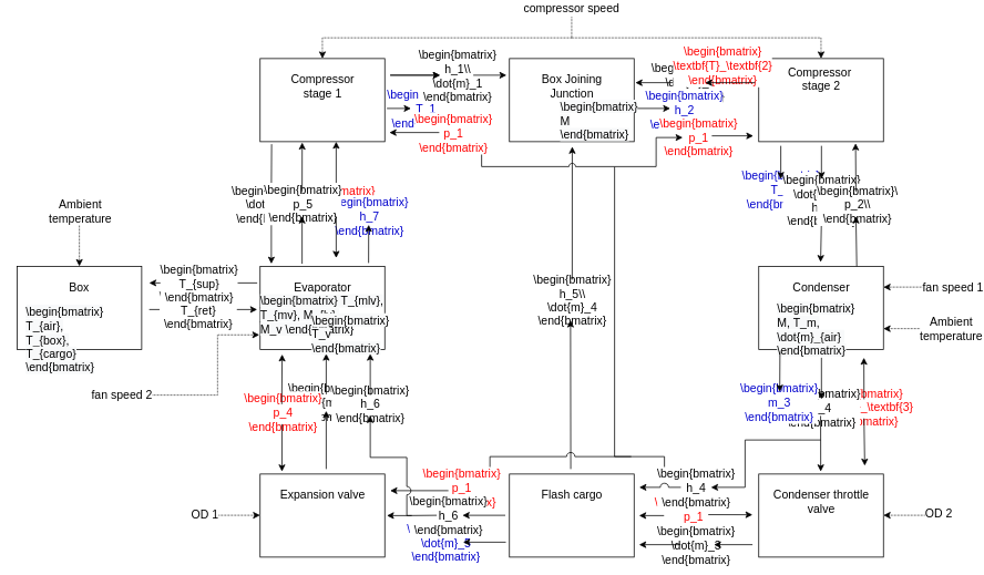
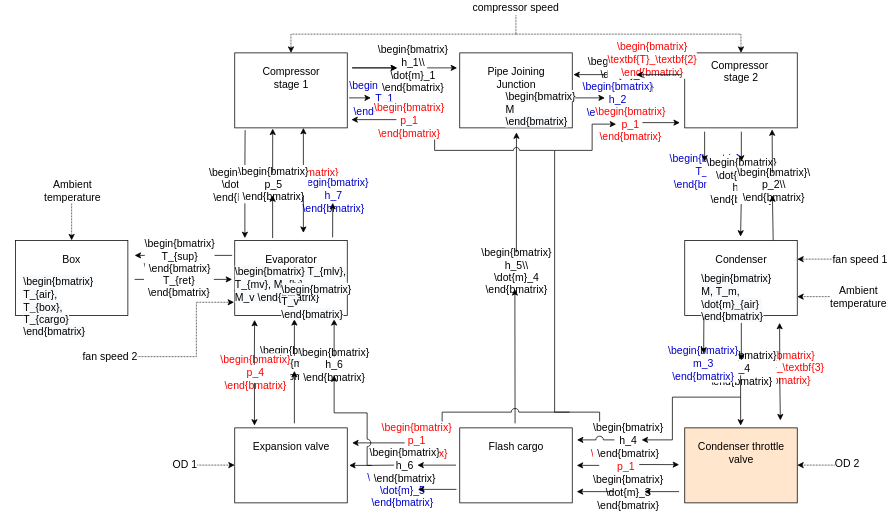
- <mxCell id="28" value="Box Joining &lt;br style=&quot;font-size: 14px&quot;&gt;Junction&lt;br style=&quot;font-size: 14px&quot;&gt;&lt;br style=&quot;font-size: 14px&quot;&gt;&lt;br style=&quot;font-size: 14px&quot;&gt;" style="rounded=0;whiteSpace=wrap;html=1;fontSize=14;" parent="1" vertex="1"><mxGeometry x="612.5" y="70" width="150.0" height="100" as="geometry" /></mxCell>
+ <mxCell id="28" value="Pipe Joining &lt;br style=&quot;font-size: 14px&quot;&gt;Junction&lt;br style=&quot;font-size: 14px&quot;&gt;&lt;br style=&quot;font-size: 14px&quot;&gt;&lt;br style=&quot;font-size: 14px&quot;&gt;" style="rounded=0;whiteSpace=wrap;html=1;fontSize=14;" parent="1" vertex="1"><mxGeometry x="612.5" y="70" width="150.0" height="100" as="geometry" /></mxCell>
- <mxCell id="13" value="Condenser throttle&lt;br style=&quot;font-size: 14px&quot;&gt;valve&lt;br style=&quot;font-size: 14px&quot;&gt;&lt;br style=&quot;font-size: 14px&quot;&gt;&lt;br style=&quot;font-size: 14px&quot;&gt;" style="rounded=0;whiteSpace=wrap;html=1;fontSize=14;" parent="1" vertex="1"><mxGeometry x="912.5" y="570" width="150.0" height="100" as="geometry" /></mxCell>
+ <mxCell id="13" value="Condenser throttle&lt;br style=&quot;font-size: 14px&quot;&gt;valve&lt;br style=&quot;font-size: 14px&quot;&gt;&lt;br style=&quot;font-size: 14px&quot;&gt;&lt;br style=&quot;font-size: 14px&quot;&gt;" style="rounded=0;whiteSpace=wrap;html=1;fontSize=14;fillColor=#ffe6cc;" parent="1" vertex="1"><mxGeometry x="912.5" y="570" width="150.0" height="100" as="geometry" /></mxCell>
